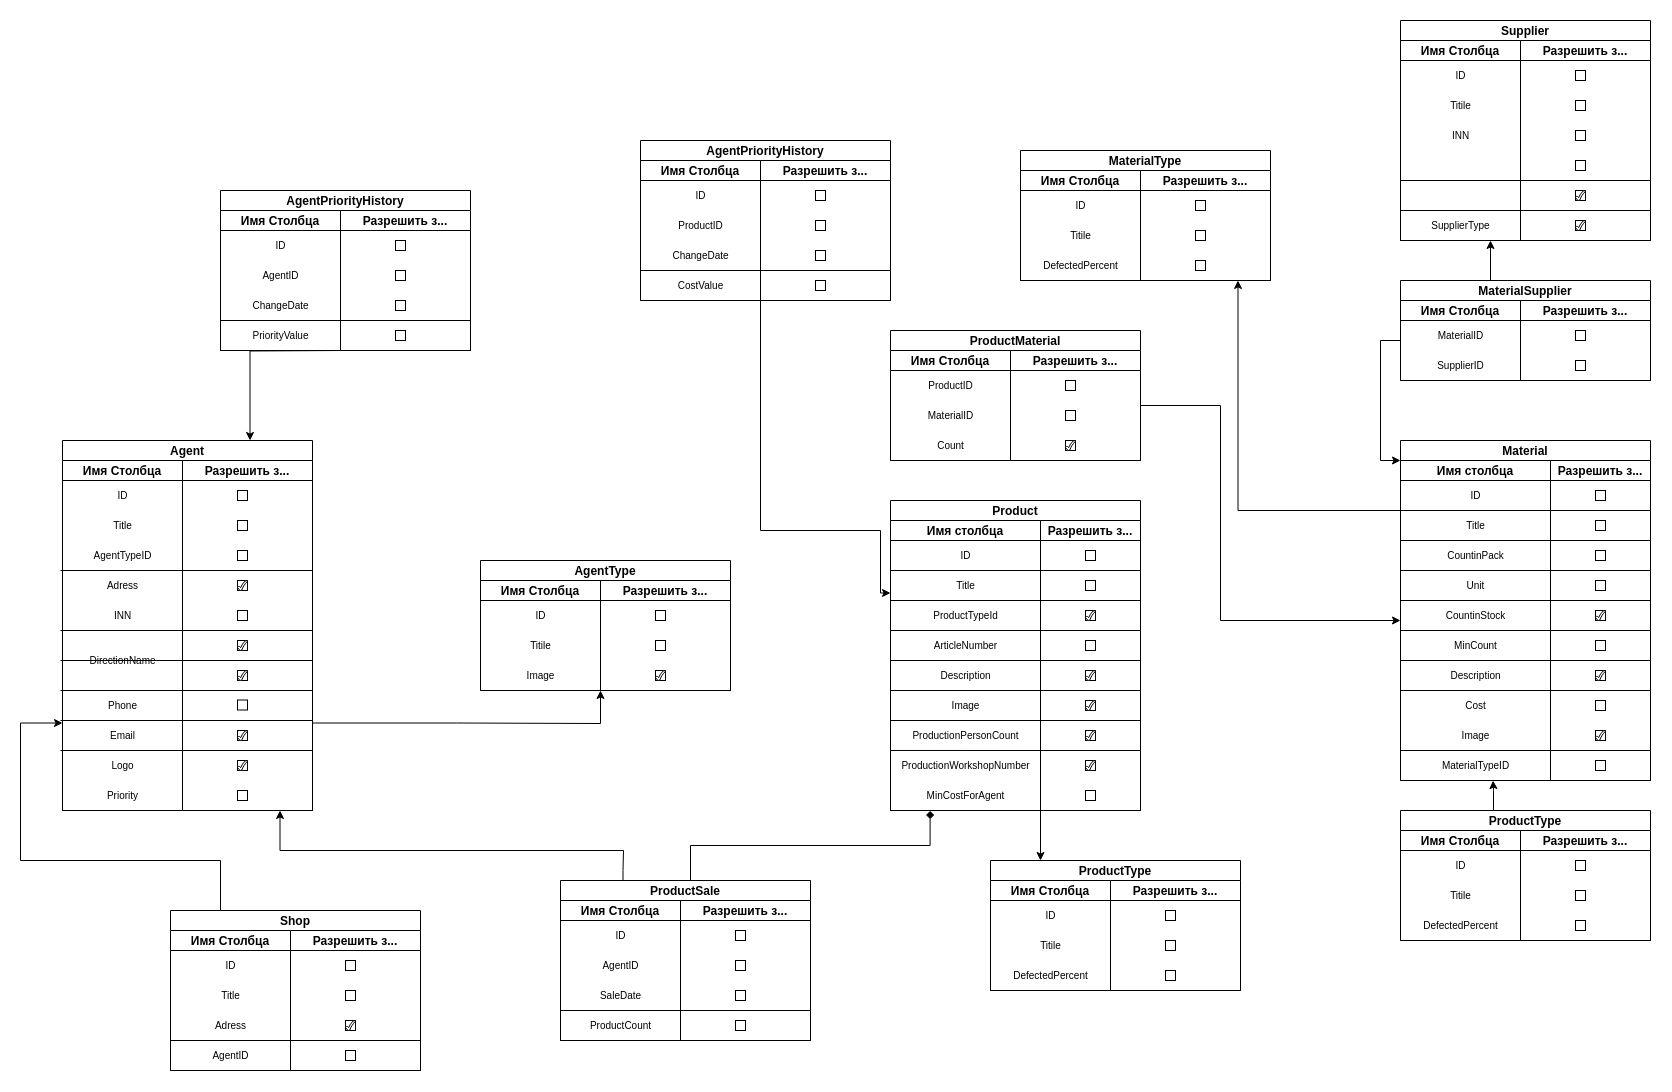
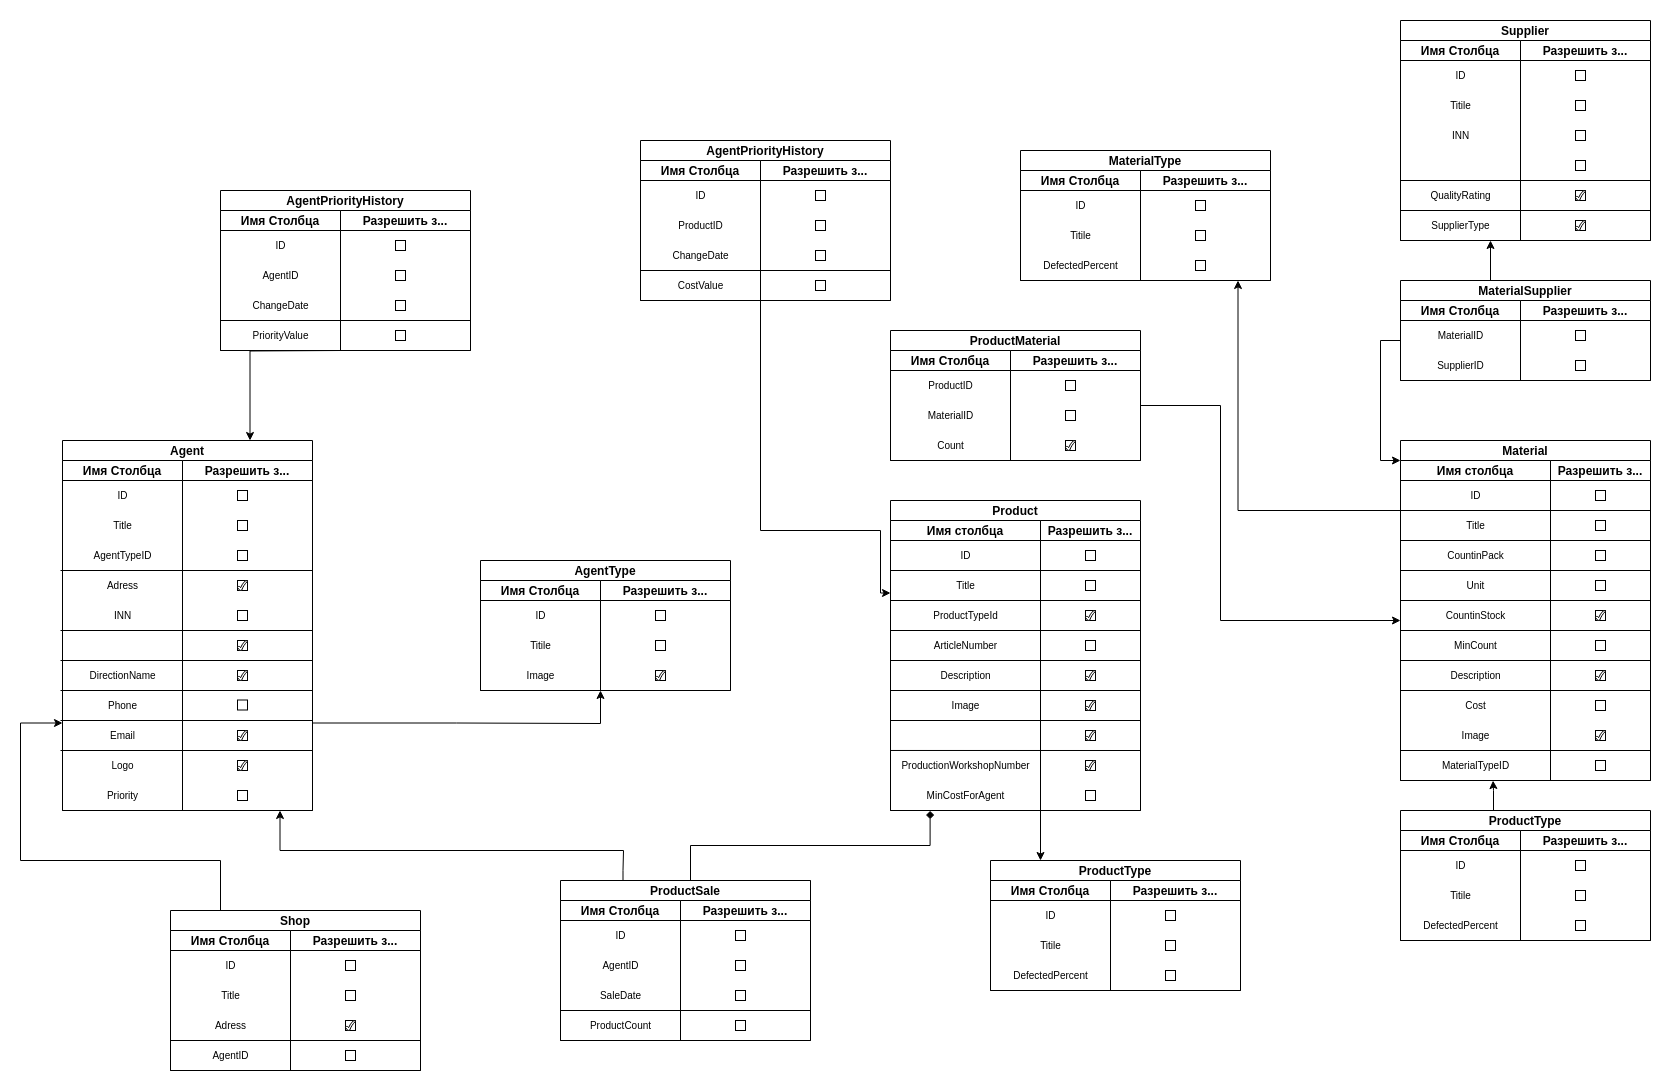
+ <mxCell id="213" value="&lt;font style=&quot;font-size: 10px;&quot;&gt;QualityRating&lt;/font&gt;" style="text;html=1;align=center;verticalAlign=middle;resizable=0;points=[];autosize=1;strokeColor=none;fillColor=none;" parent="208" vertex="1"><mxGeometry x="20" y="140" width="80" height="30" as="geometry" /></mxCell>
- <mxCell id="76" value="&lt;font style=&quot;font-size: 10px;&quot;&gt;DirectionName&lt;/font&gt;" style="text;html=1;align=center;verticalAlign=middle;resizable=0;points=[];autosize=1;strokeColor=none;fillColor=none;" parent="70" vertex="1"><mxGeometry x="15" y="185" width="90" height="30" as="geometry" /></mxCell>
+ <mxCell id="76" value="&lt;font style=&quot;font-size: 10px;&quot;&gt;DirectionName&lt;/font&gt;" style="text;html=1;align=center;verticalAlign=middle;resizable=0;points=[];autosize=1;strokeColor=none;fillColor=none;" parent="70" vertex="1"><mxGeometry x="15" y="200" width="90" height="30" as="geometry" /></mxCell>
- <mxCell id="10" value="&lt;font style=&quot;font-size: 10px;&quot;&gt;ProductionPersonCount&lt;/font&gt;" style="text;html=1;align=center;verticalAlign=middle;resizable=0;points=[];autosize=1;strokeColor=none;fillColor=none;" parent="3" vertex="1"><mxGeometry x="10" y="200" width="130" height="30" as="geometry" /></mxCell>
